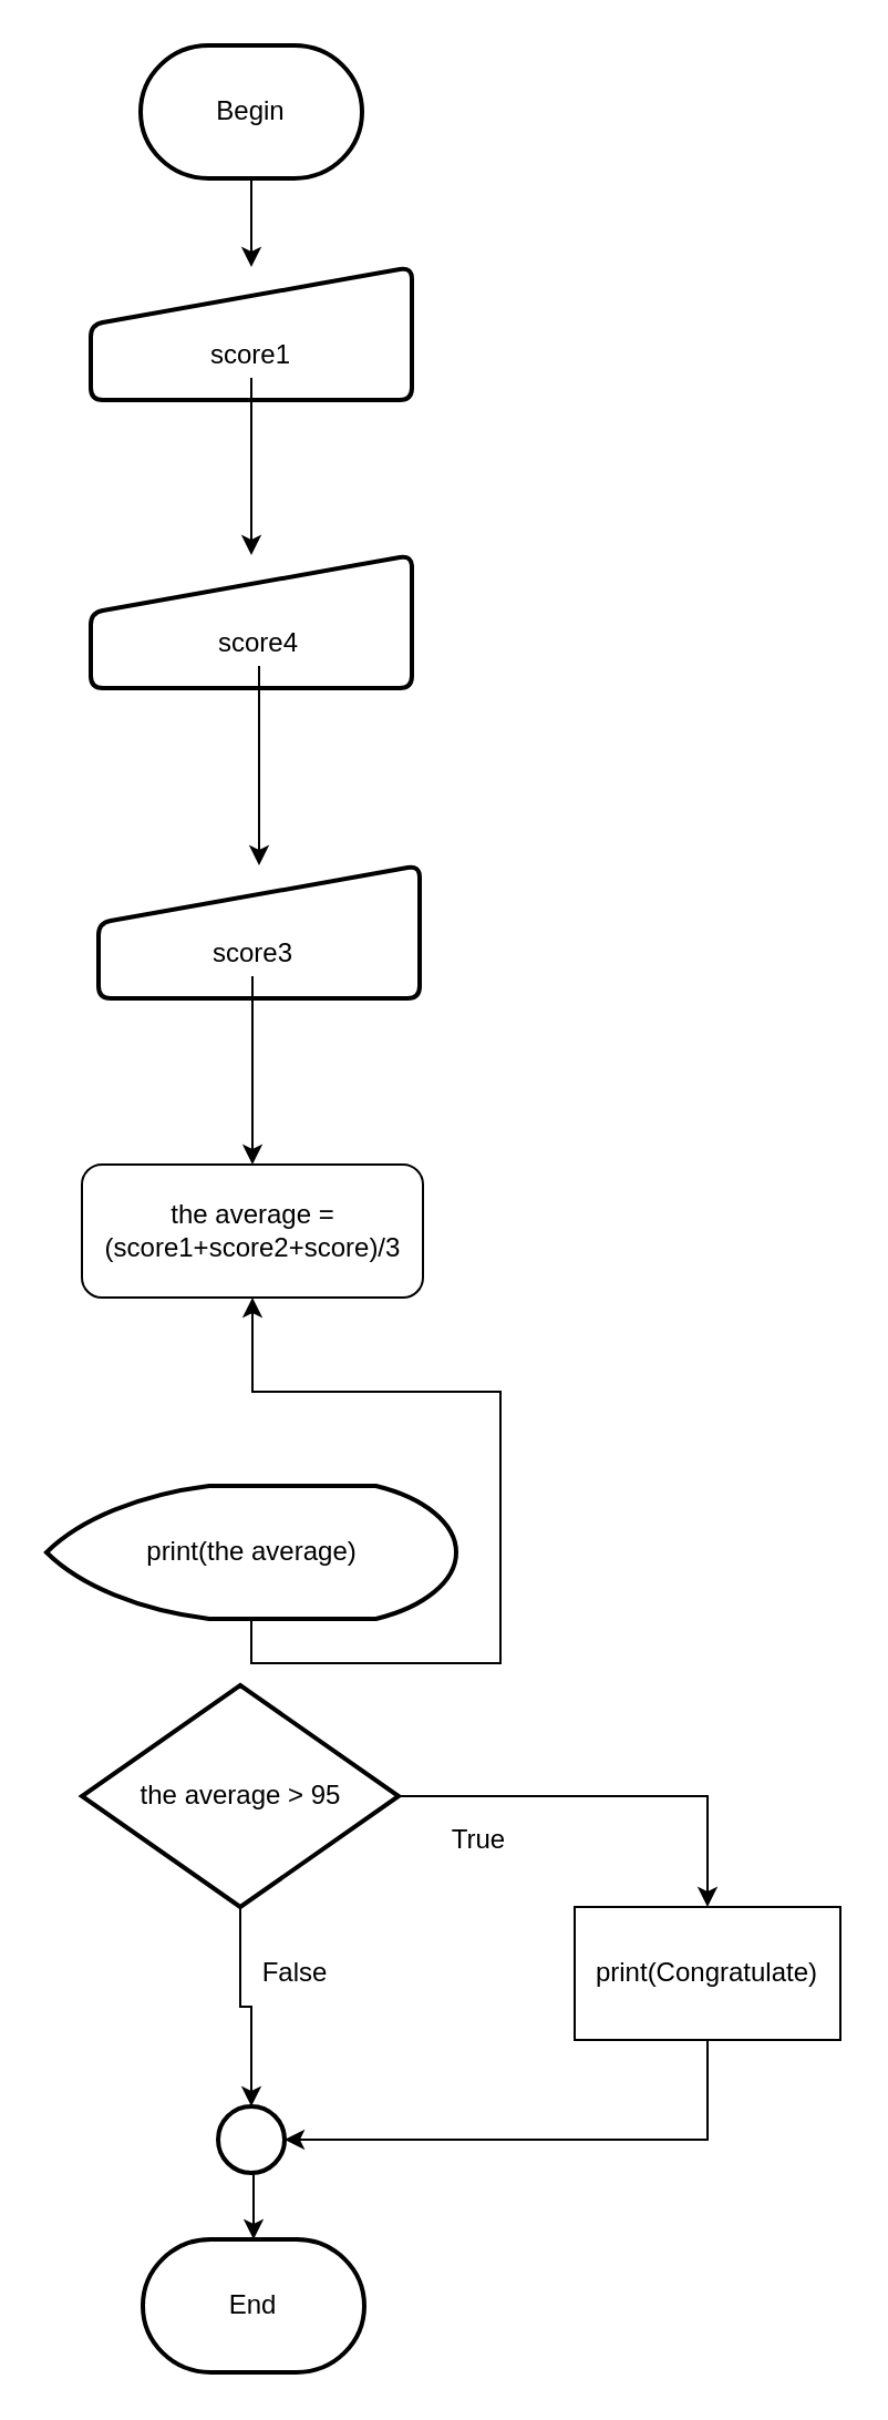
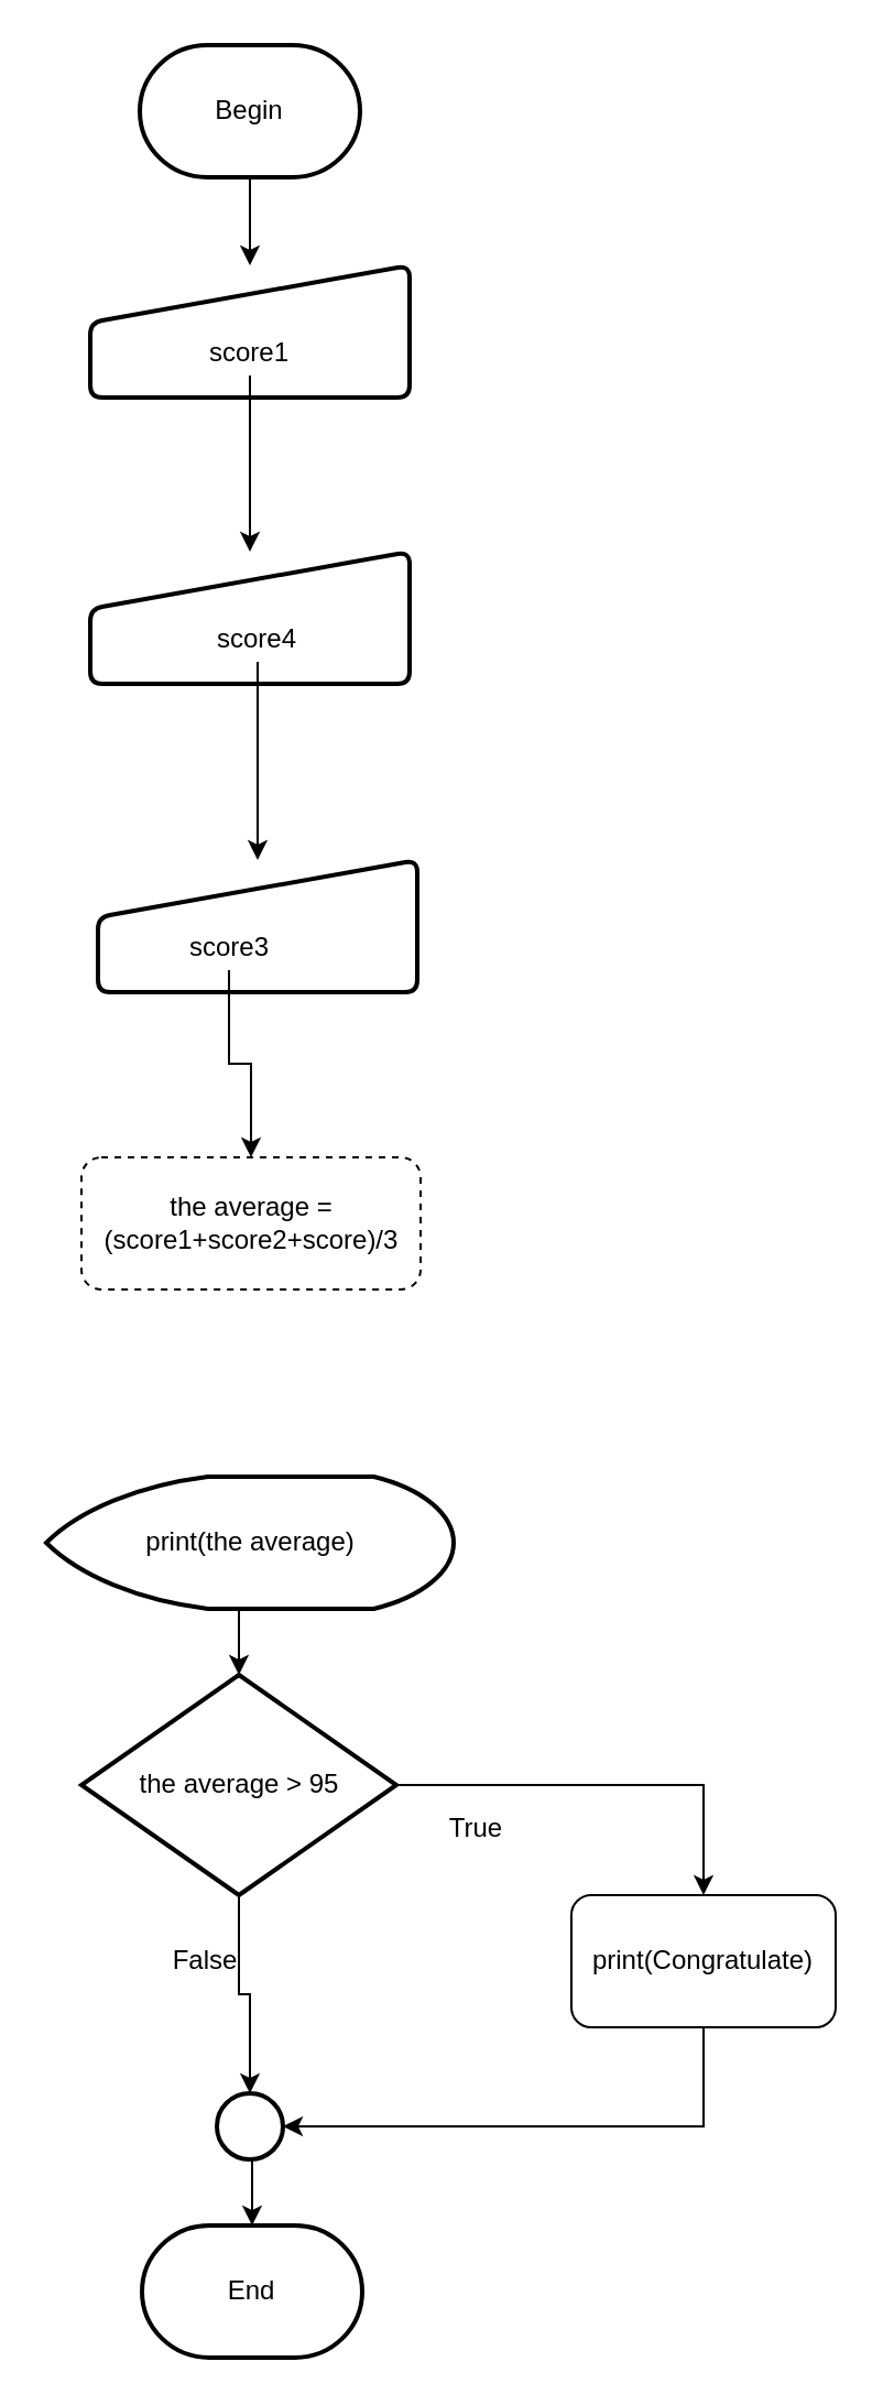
- <mxCell id="12" value="score3&lt;br&gt;" style="text;html=1;strokeColor=none;fillColor=none;align=center;verticalAlign=middle;whiteSpace=wrap;rounded=0;" vertex="1" parent="1"><mxGeometry x="60.5" y="420" width="106" height="20" as="geometry" /></mxCell>
+ <mxCell id="12" value="score3&lt;br&gt;" style="text;html=1;strokeColor=none;fillColor=none;align=center;verticalAlign=middle;whiteSpace=wrap;rounded=0;" vertex="1" parent="1"><mxGeometry x="50.5" y="420" width="106" height="20" as="geometry" /></mxCell>
- <mxCell id="13" value="the average = (score1+score2+score)/3" style="rounded=1;whiteSpace=wrap;html=1;" vertex="1" parent="1"><mxGeometry x="36.5" y="525" width="154" height="60" as="geometry" /></mxCell>
+ <mxCell id="13" value="the average = (score1+score2+score)/3" style="rounded=1;whiteSpace=wrap;html=1;dashed=1;" vertex="1" parent="1"><mxGeometry x="36.5" y="525" width="154" height="60" as="geometry" /></mxCell>
- <mxCell id="14" style="edgeStyle=orthogonalEdgeStyle;rounded=0;orthogonalLoop=1;jettySize=auto;html=1;exitX=0.5;exitY=1;exitDx=0;exitDy=0;exitPerimeter=0;" edge="1" parent="1" source="15" target="13"><mxGeometry relative="1" as="geometry" /></mxCell>
+ <mxCell id="14" style="edgeStyle=orthogonalEdgeStyle;rounded=0;orthogonalLoop=1;jettySize=auto;html=1;exitX=0.5;exitY=1;exitDx=0;exitDy=0;exitPerimeter=0;entryX=0.5;entryY=0;entryDx=0;entryDy=0;entryPerimeter=0;" edge="1" parent="1" source="15" target="18"><mxGeometry relative="1" as="geometry" /></mxCell>
- <mxCell id="25" value="False" style="text;html=1;strokeColor=none;fillColor=none;align=center;verticalAlign=middle;whiteSpace=wrap;rounded=0;" vertex="1" parent="1"><mxGeometry x="113" y="880" width="40" height="20" as="geometry" /></mxCell>
+ <mxCell id="25" value="False" style="text;html=1;strokeColor=none;fillColor=none;align=center;verticalAlign=middle;whiteSpace=wrap;rounded=0;" vertex="1" parent="1"><mxGeometry x="73" y="880" width="40" height="20" as="geometry" /></mxCell>
- <mxCell id="20" value="print(Congratulate)" style="rounded=0;whiteSpace=wrap;html=1;" vertex="1" parent="1"><mxGeometry x="259" y="860" width="120" height="60" as="geometry" /></mxCell>
+ <mxCell id="20" value="print(Congratulate)" style="whiteSpace=wrap;html=1;rounded=1;" vertex="1" parent="1"><mxGeometry x="259" y="860" width="120" height="60" as="geometry" /></mxCell>
